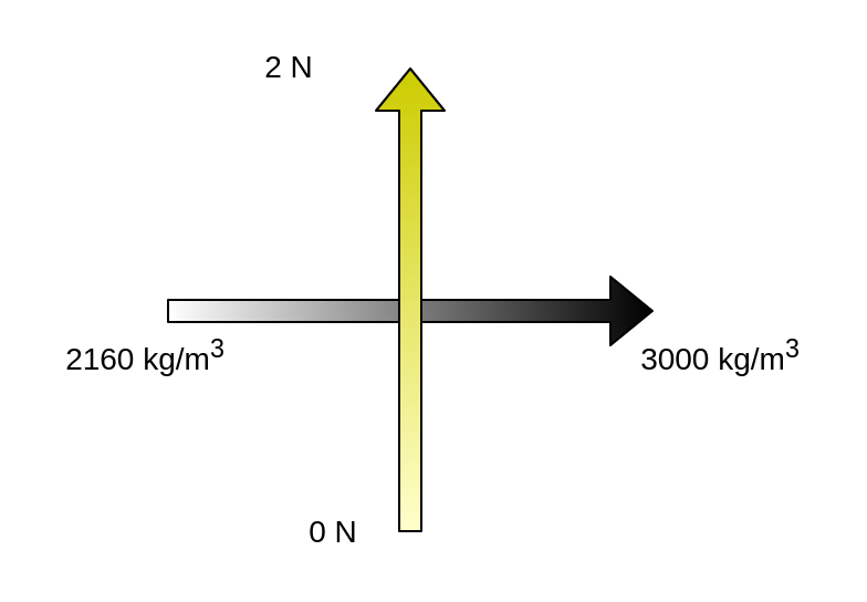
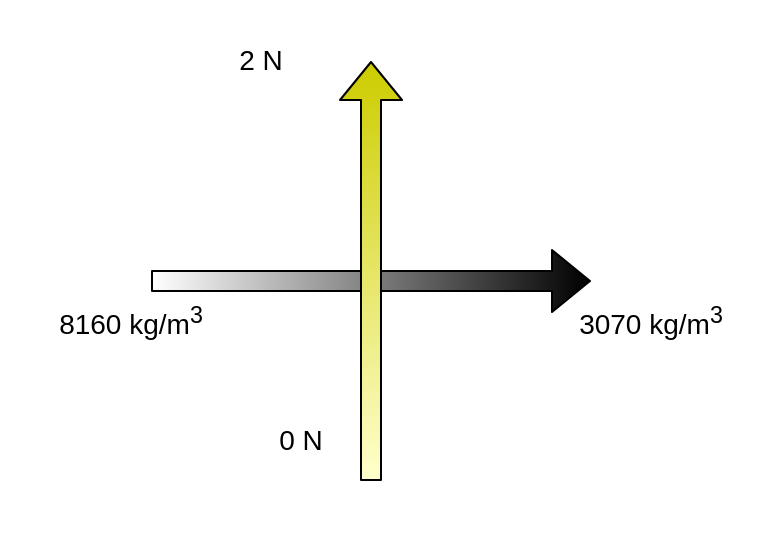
- <mxCell id="7" value="&lt;font style=&quot;font-size: 14px&quot;&gt;2160 kg/m&lt;sup&gt;3&lt;/sup&gt;&lt;/font&gt;" style="text;html=1;align=center;verticalAlign=middle;resizable=0;points=[];autosize=1;strokeWidth=2;" vertex="1" parent="1"><mxGeometry x="20" y="145" width="90" height="30" as="geometry" /></mxCell>
+ <mxCell id="7" value="&lt;font style=&quot;font-size: 14px&quot;&gt;8160 kg/m&lt;sup&gt;3&lt;/sup&gt;&lt;/font&gt;" style="text;html=1;align=center;verticalAlign=middle;resizable=0;points=[];autosize=1;strokeWidth=2;" vertex="1" parent="1"><mxGeometry x="20" y="145" width="90" height="30" as="geometry" /></mxCell>
- <mxCell id="6" value="&lt;font style=&quot;font-size: 14px&quot;&gt;3000 kg/m&lt;sup&gt;3&lt;/sup&gt;&lt;/font&gt;" style="text;html=1;align=center;verticalAlign=middle;resizable=0;points=[];autosize=1;strokeWidth=2;" vertex="1" parent="1"><mxGeometry x="280" y="145" width="90" height="30" as="geometry" /></mxCell>
+ <mxCell id="6" value="&lt;font style=&quot;font-size: 14px&quot;&gt;3070 kg/m&lt;sup&gt;3&lt;/sup&gt;&lt;/font&gt;" style="text;html=1;align=center;verticalAlign=middle;resizable=0;points=[];autosize=1;strokeWidth=2;" vertex="1" parent="1"><mxGeometry x="280" y="145" width="90" height="30" as="geometry" /></mxCell>
- <mxCell id="5" value="&lt;font style=&quot;font-size: 14px&quot;&gt;0 N&lt;/font&gt;" style="text;html=1;align=center;verticalAlign=middle;resizable=0;points=[];autosize=1;strokeWidth=2;" vertex="1" parent="1"><mxGeometry x="130" y="230" width="40" height="20" as="geometry" /></mxCell>
+ <mxCell id="5" value="&lt;font style=&quot;font-size: 14px&quot;&gt;0 N&lt;/font&gt;" style="text;html=1;align=center;verticalAlign=middle;resizable=0;points=[];autosize=1;strokeWidth=2;" vertex="1" parent="1"><mxGeometry x="130" y="210" width="40" height="20" as="geometry" /></mxCell>
